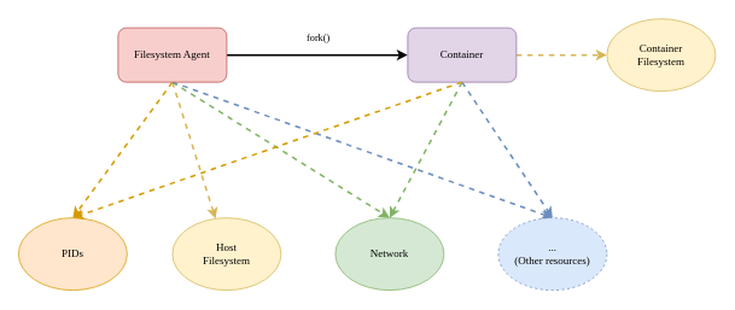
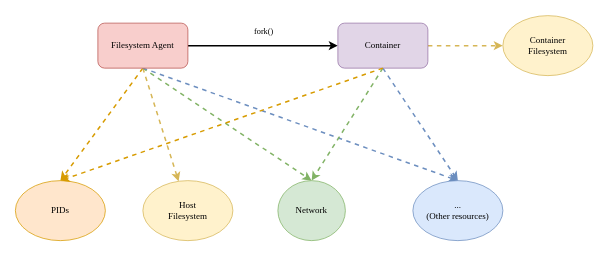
- <mxCell id="14" value="&lt;font face=&quot;Comic Sans MS&quot;&gt;Network&lt;/font&gt;" style="ellipse;whiteSpace=wrap;html=1;rounded=1;fillColor=#d5e8d4;strokeColor=#82b366;" parent="1" vertex="1"><mxGeometry x="370" y="240" width="120" height="80" as="geometry" /></mxCell>
+ <mxCell id="14" value="&lt;font face=&quot;Comic Sans MS&quot;&gt;Network&lt;/font&gt;" style="ellipse;whiteSpace=wrap;html=1;rounded=1;fillColor=#d5e8d4;strokeColor=#82b366;" parent="1" vertex="1"><mxGeometry x="370" y="240" width="90" height="80" as="geometry" /></mxCell>
- <mxCell id="16" value="&lt;font face=&quot;Comic Sans MS&quot;&gt;... &lt;br&gt;(Other resources)&lt;/font&gt;" style="ellipse;whiteSpace=wrap;html=1;rounded=1;fillColor=#dae8fc;strokeColor=#6c8ebf;dashed=1;" parent="1" vertex="1"><mxGeometry x="550" y="240" width="120" height="80" as="geometry" /></mxCell>
+ <mxCell id="16" value="&lt;font face=&quot;Comic Sans MS&quot;&gt;... &lt;br&gt;(Other resources)&lt;/font&gt;" style="ellipse;whiteSpace=wrap;html=1;rounded=1;fillColor=#dae8fc;strokeColor=#6c8ebf;" parent="1" vertex="1"><mxGeometry x="550" y="240" width="120" height="80" as="geometry" /></mxCell>
